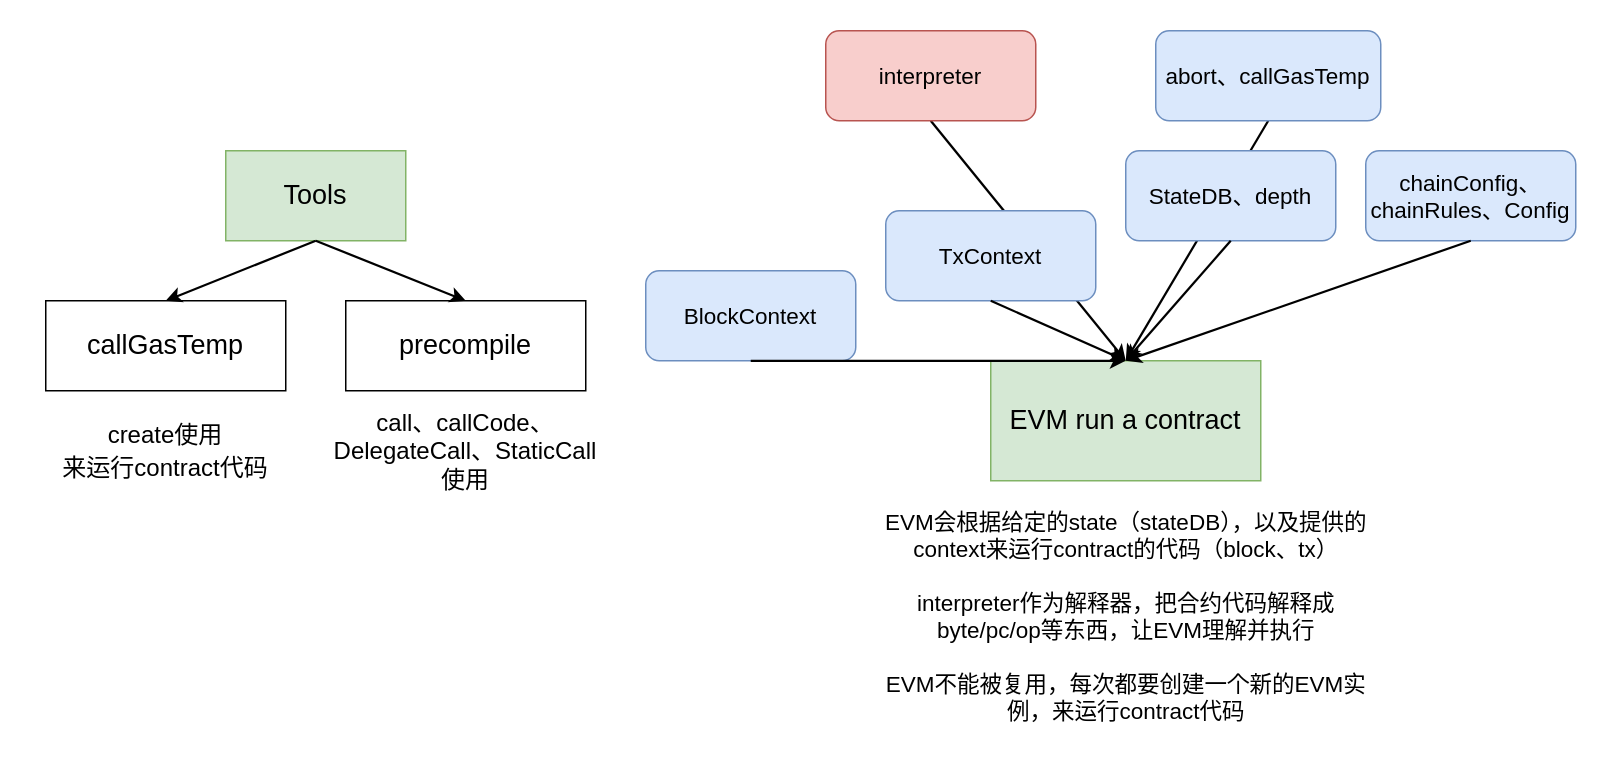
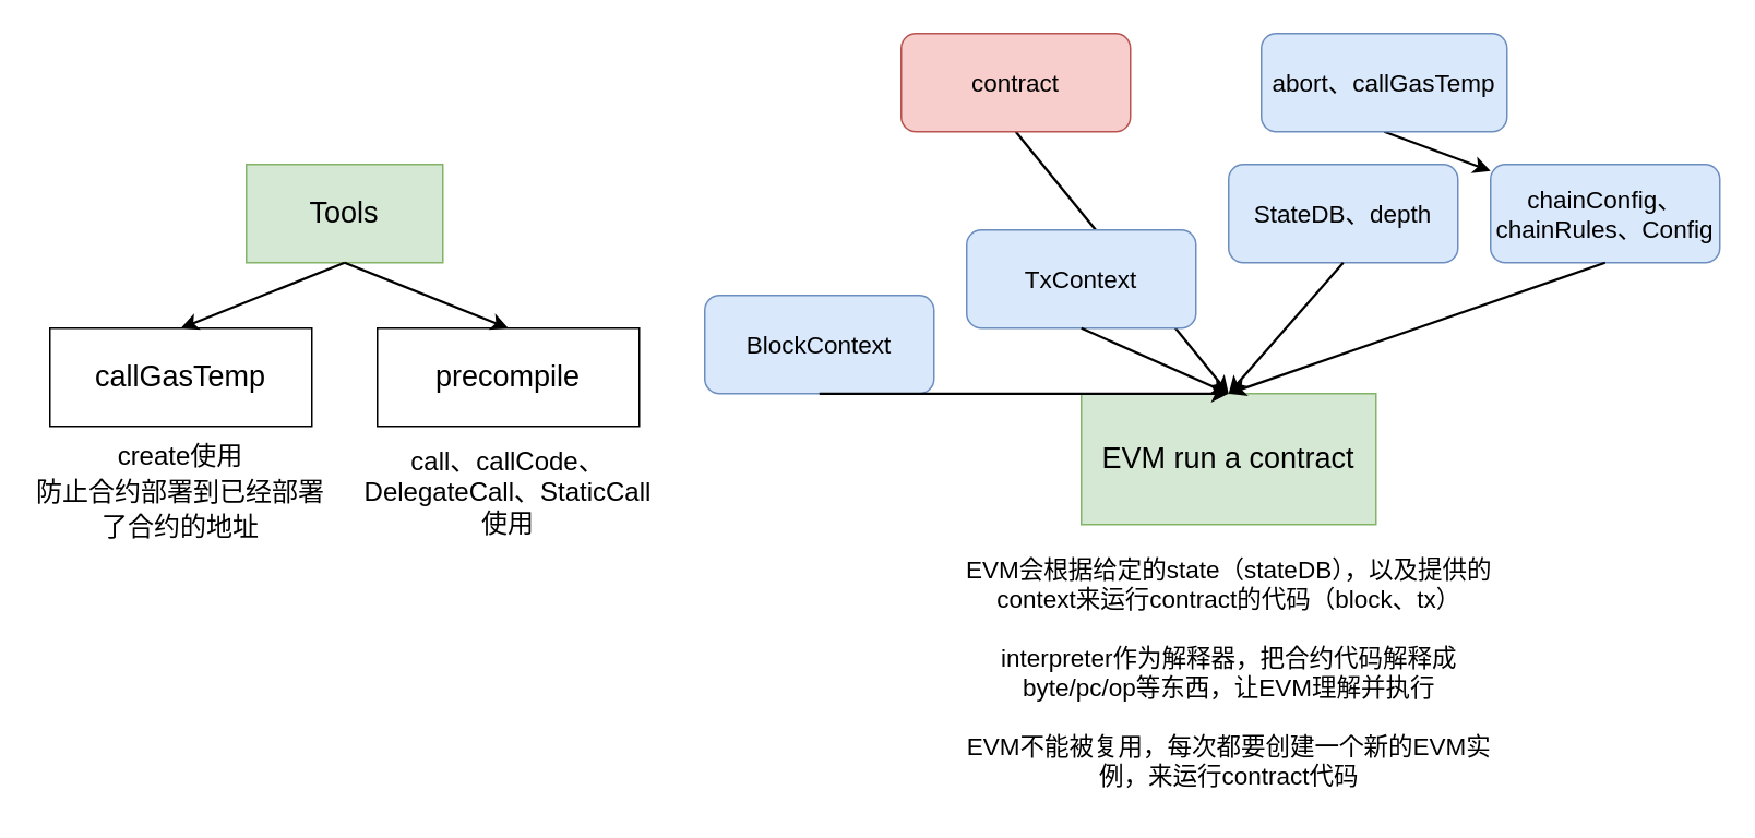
- <mxCell id="18" value="&lt;font style=&quot;font-size: 15px;&quot;&gt;interpreter&lt;/font&gt;" style="rounded=1;whiteSpace=wrap;html=1;fillColor=#f8cecc;strokeColor=#b85450;" vertex="1" parent="1"><mxGeometry x="550" y="20" width="140" height="60" as="geometry" /></mxCell>
+ <mxCell id="18" value="&lt;font style=&quot;font-size: 15px;&quot;&gt;contract&lt;/font&gt;" style="rounded=1;whiteSpace=wrap;html=1;fillColor=#f8cecc;strokeColor=#b85450;" vertex="1" parent="1"><mxGeometry x="550" y="20" width="140" height="60" as="geometry" /></mxCell>
- <mxCell id="2" value="" style="endArrow=classic;html=1;rounded=0;fontSize=15;strokeWidth=1.5;exitX=0.5;exitY=1;exitDx=0;exitDy=0;entryX=0.5;entryY=0;entryDx=0;entryDy=0;" edge="1" parent="1" source="19" target="4"><mxGeometry width="50" height="50" relative="1" as="geometry"><mxPoint x="830" y="170" as="sourcePoint" /><mxPoint x="760" y="250" as="targetPoint" /></mxGeometry></mxCell>
+ <mxCell id="2" value="" style="endArrow=classic;html=1;rounded=0;fontSize=15;strokeWidth=1.5;exitX=0.5;exitY=1;exitDx=0;exitDy=0;" edge="1" parent="1" source="19" target="17"><mxGeometry width="50" height="50" relative="1" as="geometry"><mxPoint x="830" y="170" as="sourcePoint" /><mxPoint x="760" y="250" as="targetPoint" /></mxGeometry></mxCell>
- <mxCell id="14" value="&lt;font style=&quot;font-size: 16px;&quot;&gt;create使用&lt;br&gt;来运行contract代码&lt;/font&gt;" style="text;html=1;strokeColor=none;fillColor=none;align=center;verticalAlign=middle;whiteSpace=wrap;rounded=0;fontSize=18;" vertex="1" parent="1"><mxGeometry x="20" y="270" width="180" height="60" as="geometry" /></mxCell>
+ <mxCell id="14" value="&lt;font style=&quot;font-size: 16px;&quot;&gt;create使用&lt;br&gt;防止合约部署到已经部署了合约的地址&lt;/font&gt;" style="text;html=1;strokeColor=none;fillColor=none;align=center;verticalAlign=middle;whiteSpace=wrap;rounded=0;fontSize=18;" vertex="1" parent="1"><mxGeometry x="20" y="270" width="180" height="60" as="geometry" /></mxCell>
